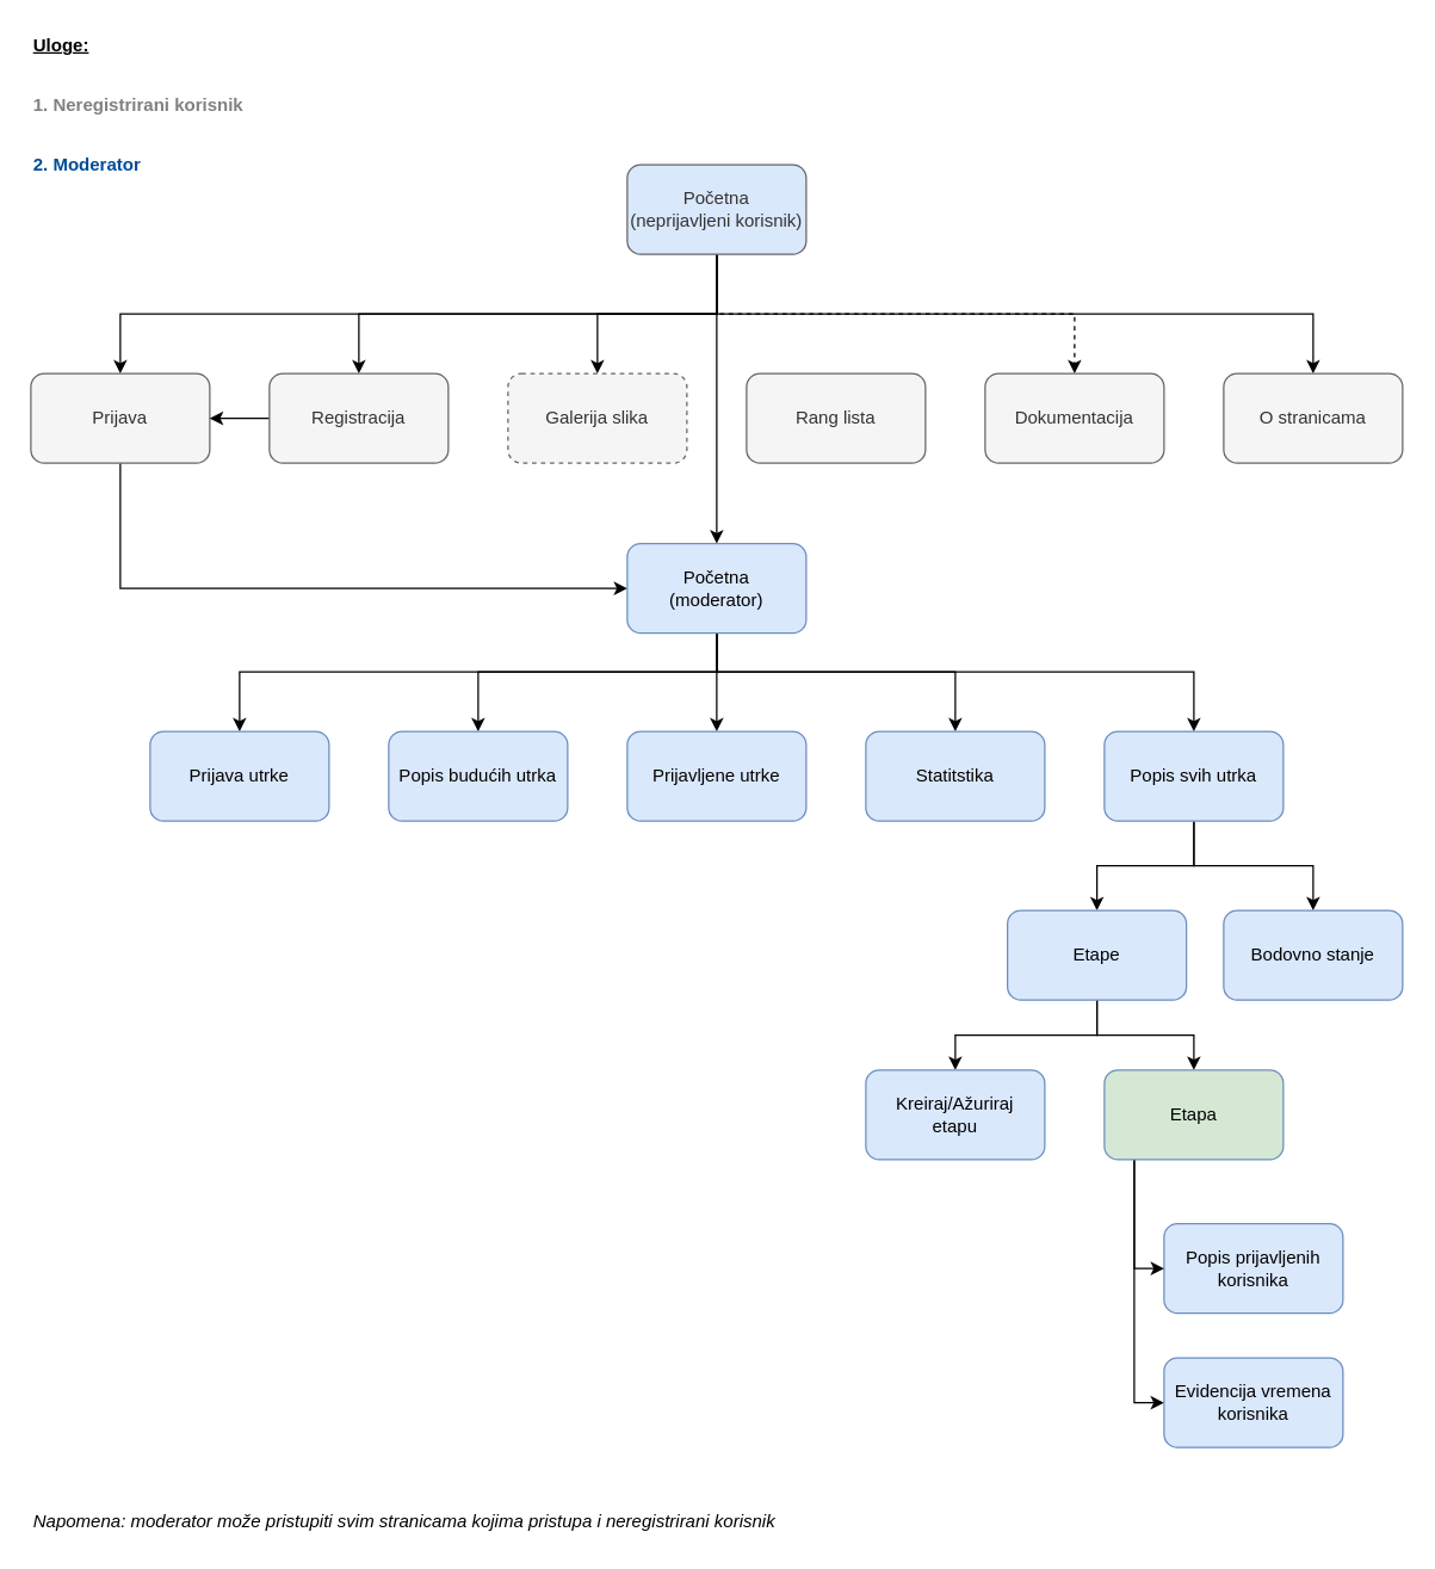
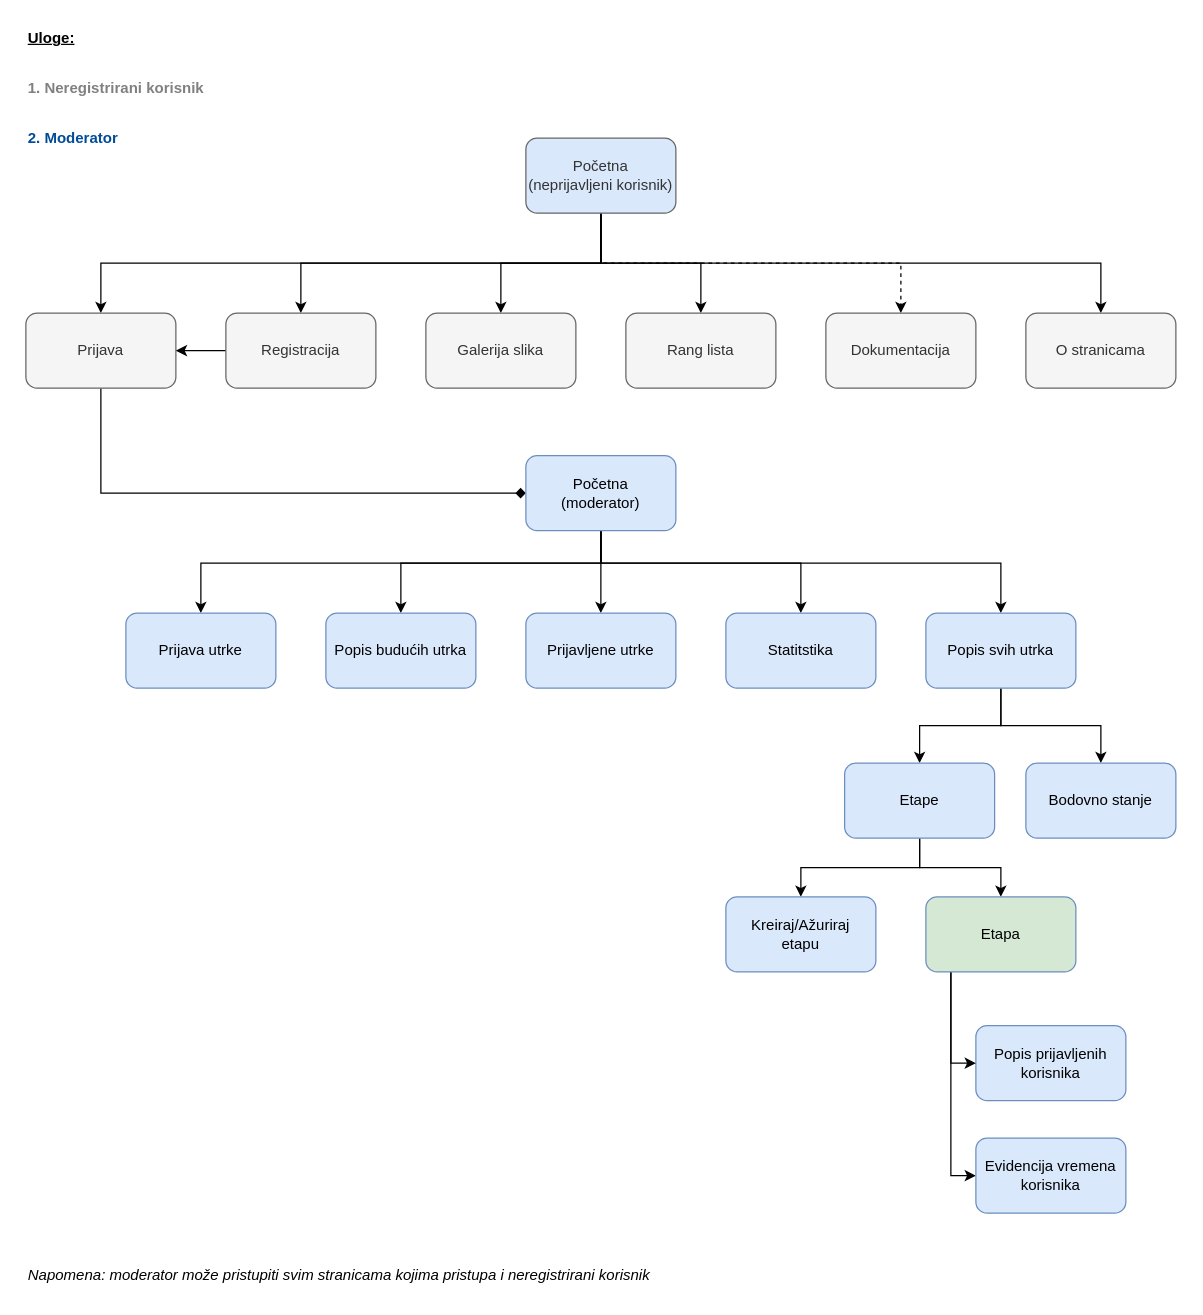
- <mxCell id="13" value="Galerija slika" style="rounded=1;whiteSpace=wrap;html=1;fillColor=#f5f5f5;strokeColor=#666666;glass=0;shadow=0;sketch=0;fontColor=#333333;dashed=1;" parent="1" vertex="1"><mxGeometry x="340" y="250" width="120" height="60" as="geometry" /></mxCell>
+ <mxCell id="13" value="Galerija slika" style="rounded=1;whiteSpace=wrap;html=1;fillColor=#f5f5f5;strokeColor=#666666;glass=0;shadow=0;sketch=0;fontColor=#333333;" parent="1" vertex="1"><mxGeometry x="340" y="250" width="120" height="60" as="geometry" /></mxCell>
- <mxCell id="5" style="edgeStyle=orthogonalEdgeStyle;rounded=0;orthogonalLoop=1;jettySize=auto;html=1;" parent="1" source="8" target="25" edge="1"><mxGeometry relative="1" as="geometry" /></mxCell>
+ <mxCell id="5" style="edgeStyle=orthogonalEdgeStyle;rounded=0;orthogonalLoop=1;jettySize=auto;html=1;entryX=0.5;entryY=0;entryDx=0;entryDy=0;" parent="1" source="8" target="14" edge="1"><mxGeometry relative="1" as="geometry" /></mxCell>
- <mxCell id="9" style="edgeStyle=orthogonalEdgeStyle;rounded=0;orthogonalLoop=1;jettySize=auto;html=1;entryX=0;entryY=0.5;entryDx=0;entryDy=0;fontColor=#6D8764;" parent="1" source="10" target="25" edge="1"><mxGeometry relative="1" as="geometry"><Array as="points"><mxPoint x="80" y="394" /></Array></mxGeometry></mxCell>
+ <mxCell id="9" style="edgeStyle=orthogonalEdgeStyle;rounded=0;orthogonalLoop=1;jettySize=auto;html=1;entryX=0;entryY=0.5;entryDx=0;entryDy=0;fontColor=#6D8764;endArrow=diamond;" parent="1" source="10" target="25" edge="1"><mxGeometry relative="1" as="geometry"><Array as="points"><mxPoint x="80" y="394" /></Array></mxGeometry></mxCell>
